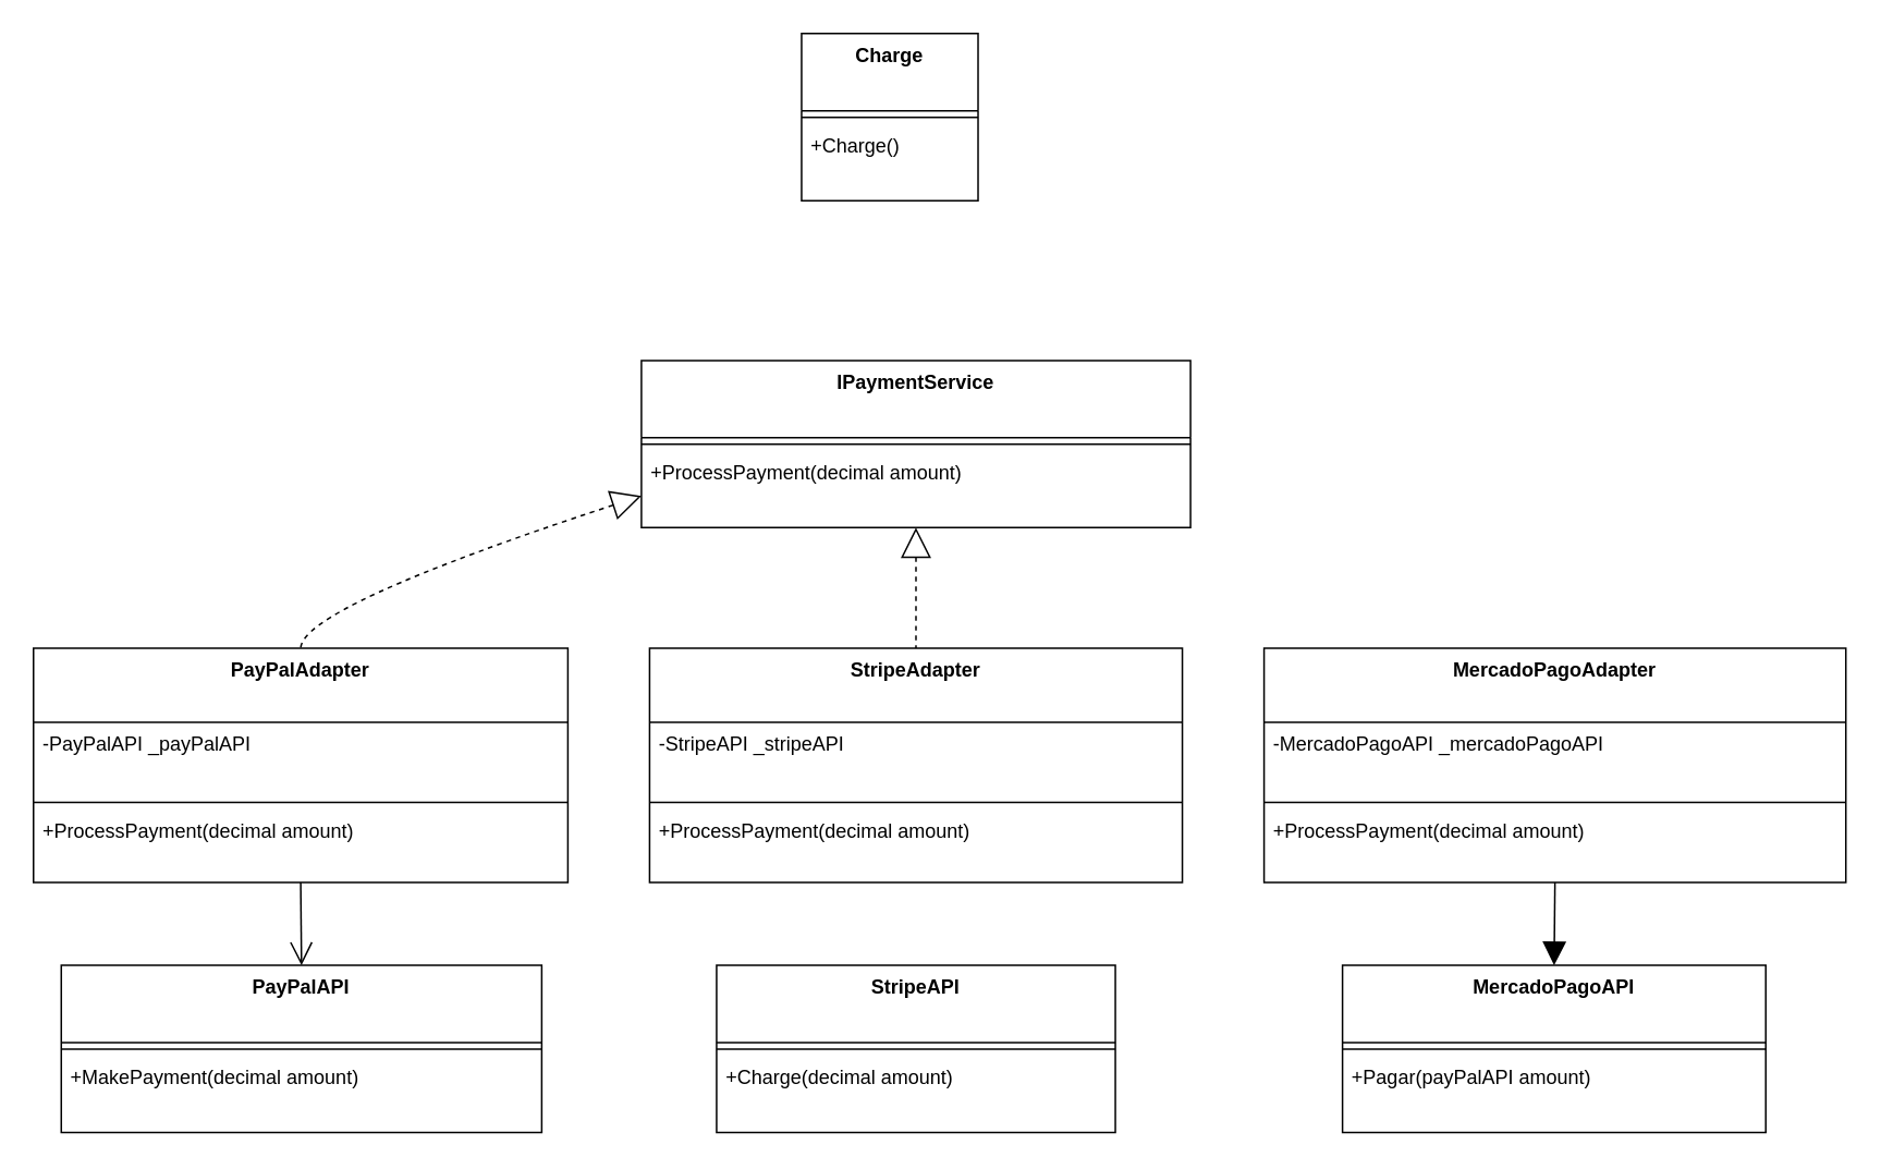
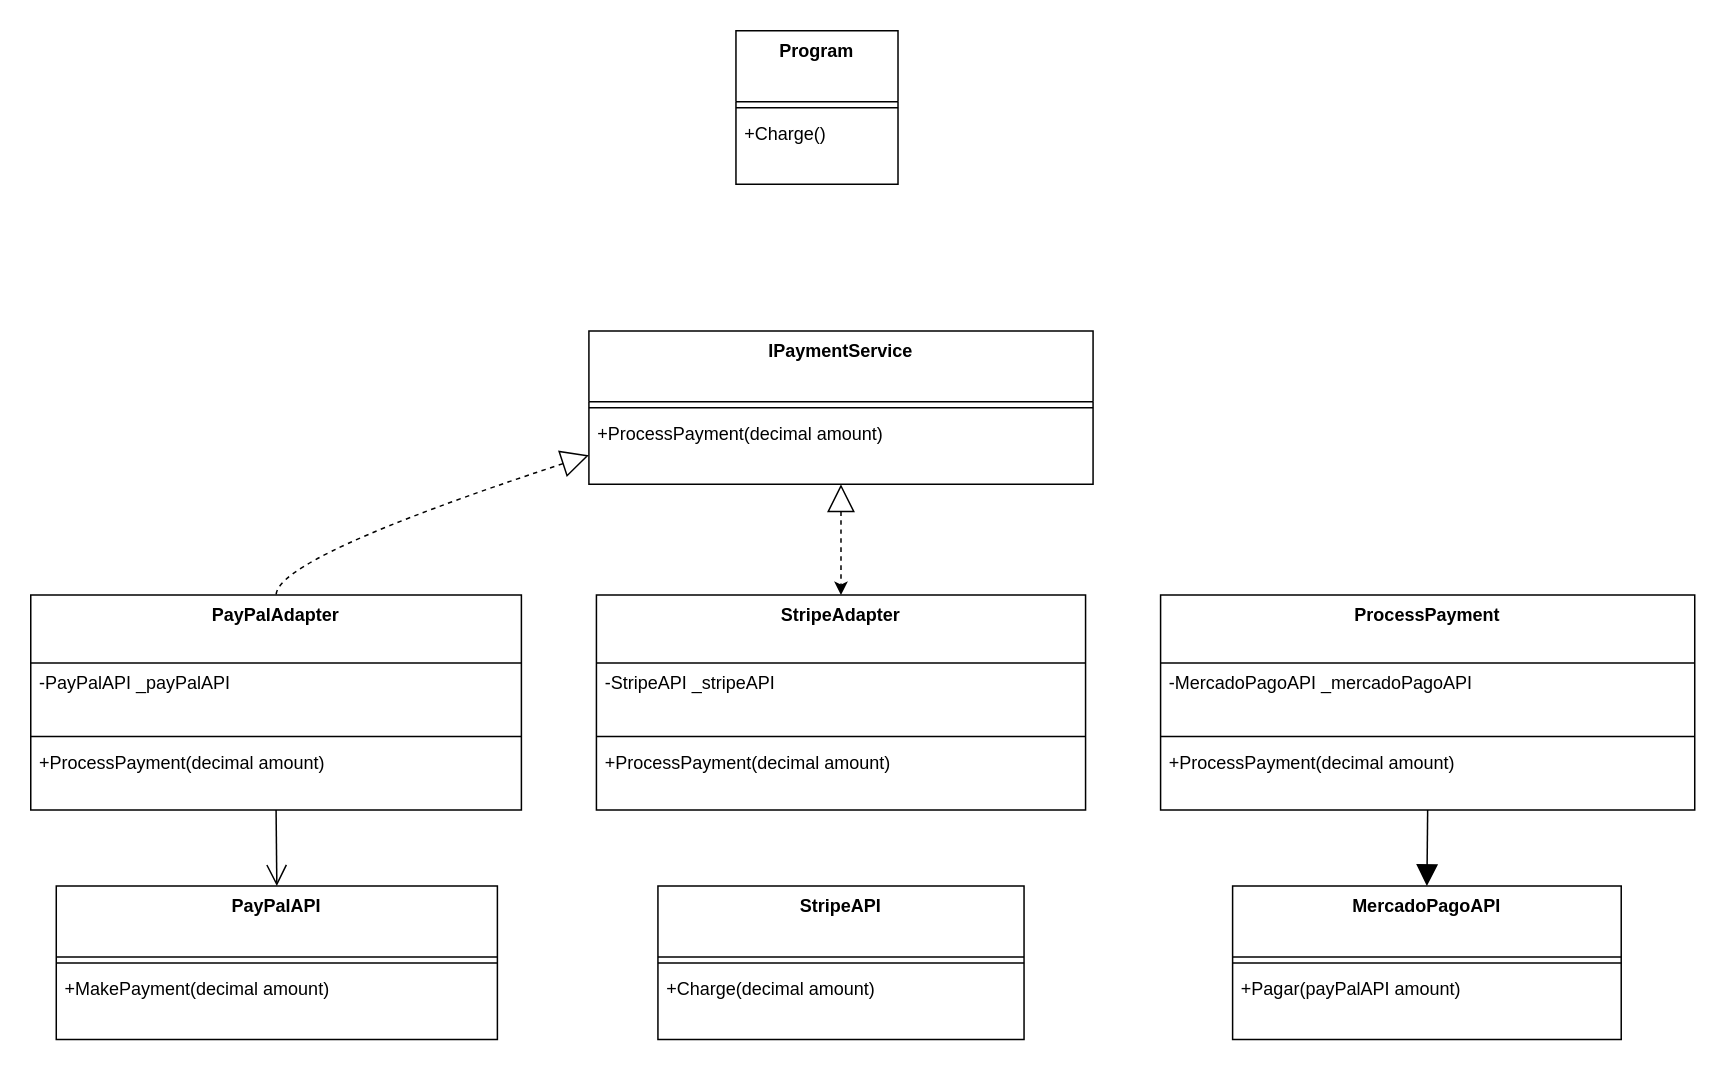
- <mxCell id="26" value="Charge" style="swimlane;fontStyle=1;align=center;verticalAlign=top;childLayout=stackLayout;horizontal=1;startSize=47.2;horizontalStack=0;resizeParent=1;resizeParentMax=0;resizeLast=0;collapsible=0;marginBottom=0;" vertex="1" parent="1"><mxGeometry x="490" y="20" width="108" height="102.2" as="geometry" /></mxCell>
+ <mxCell id="26" value="Program" style="swimlane;fontStyle=1;align=center;verticalAlign=top;childLayout=stackLayout;horizontal=1;startSize=47.2;horizontalStack=0;resizeParent=1;resizeParentMax=0;resizeLast=0;collapsible=0;marginBottom=0;" vertex="1" parent="1"><mxGeometry x="490" y="20" width="108" height="102.2" as="geometry" /></mxCell>
- <mxCell id="30" value="" style="curved=1;dashed=1;startArrow=block;startSize=16;startFill=0;endArrow=none;exitX=0.5;exitY=1;entryX=0.5;entryY=0;rounded=0;" edge="1" parent="1" source="2" target="15"><mxGeometry relative="1" as="geometry"><Array as="points" /></mxGeometry></mxCell>
+ <mxCell id="30" value="" style="curved=1;dashed=1;startArrow=block;startSize=16;startFill=0;endArrow=classic;exitX=0.5;exitY=1;entryX=0.5;entryY=0;rounded=0;" edge="1" parent="1" source="2" target="15"><mxGeometry relative="1" as="geometry"><Array as="points" /></mxGeometry></mxCell>
- <mxCell id="22" value="MercadoPagoAdapter" style="swimlane;fontStyle=1;align=center;verticalAlign=top;childLayout=stackLayout;horizontal=1;startSize=45.333;horizontalStack=0;resizeParent=1;resizeParentMax=0;resizeLast=0;collapsible=0;marginBottom=0;" vertex="1" parent="1"><mxGeometry x="773" y="396" width="356" height="143.333" as="geometry" /></mxCell>
+ <mxCell id="22" value="ProcessPayment" style="swimlane;fontStyle=1;align=center;verticalAlign=top;childLayout=stackLayout;horizontal=1;startSize=45.333;horizontalStack=0;resizeParent=1;resizeParentMax=0;resizeLast=0;collapsible=0;marginBottom=0;" vertex="1" parent="1"><mxGeometry x="773" y="396" width="356" height="143.333" as="geometry" /></mxCell>
